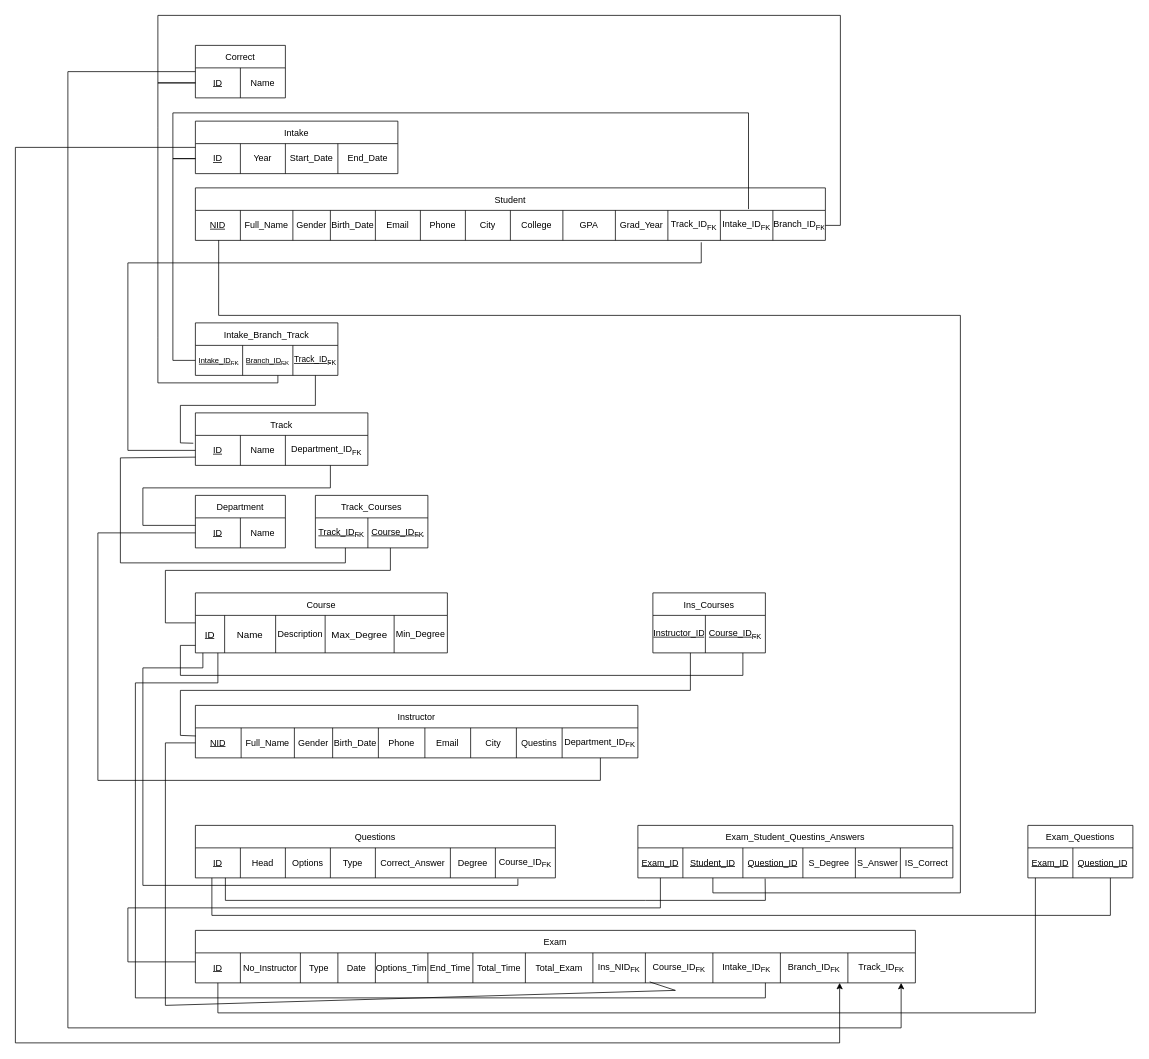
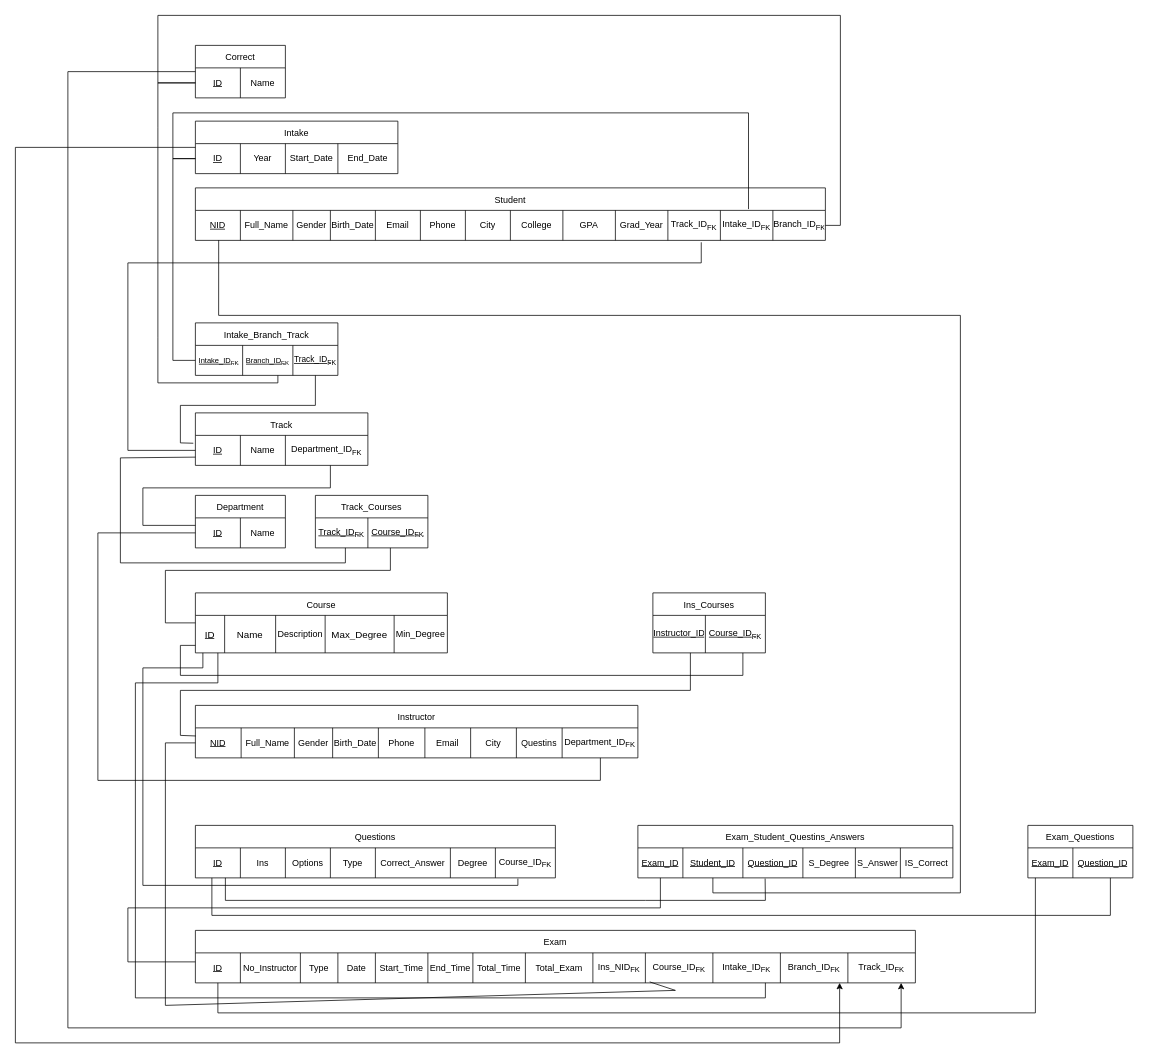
- <mxCell id="80" value="Head" style="shape=partialRectangle;html=1;whiteSpace=wrap;connectable=0;strokeColor=inherit;overflow=hidden;fillColor=none;top=0;left=0;bottom=0;right=0;pointerEvents=1;" parent="78" vertex="1"><mxGeometry x="60" width="60" height="40" as="geometry"><mxRectangle width="60" height="40" as="alternateBounds" /></mxGeometry></mxCell>
+ <mxCell id="80" value="Ins" style="shape=partialRectangle;html=1;whiteSpace=wrap;connectable=0;strokeColor=inherit;overflow=hidden;fillColor=none;top=0;left=0;bottom=0;right=0;pointerEvents=1;" parent="78" vertex="1"><mxGeometry x="60" width="60" height="40" as="geometry"><mxRectangle width="60" height="40" as="alternateBounds" /></mxGeometry></mxCell>
- <mxCell id="64" value="Options_Time" style="shape=partialRectangle;html=1;whiteSpace=wrap;connectable=0;strokeColor=inherit;overflow=hidden;fillColor=none;top=0;left=0;bottom=0;right=0;pointerEvents=1;" parent="59" vertex="1"><mxGeometry x="240" width="70" height="40" as="geometry"><mxRectangle width="70" height="40" as="alternateBounds" /></mxGeometry></mxCell>
+ <mxCell id="64" value="Start_Time" style="shape=partialRectangle;html=1;whiteSpace=wrap;connectable=0;strokeColor=inherit;overflow=hidden;fillColor=none;top=0;left=0;bottom=0;right=0;pointerEvents=1;" parent="59" vertex="1"><mxGeometry x="240" width="70" height="40" as="geometry"><mxRectangle width="70" height="40" as="alternateBounds" /></mxGeometry></mxCell>
